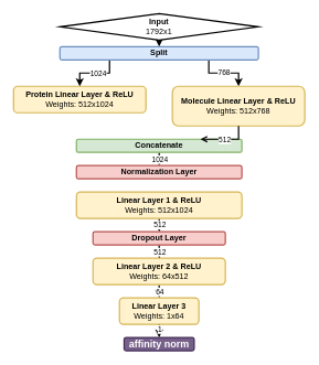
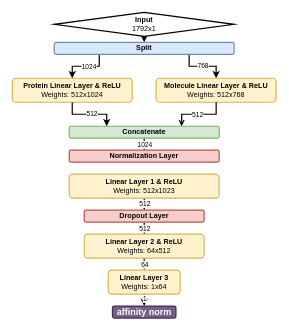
- <mxCell id="10" value="&lt;b&gt;Molecule Linear Layer &amp;amp; ReLU&lt;br&gt;&lt;/b&gt;Weights: 512x768" style="rounded=1;whiteSpace=wrap;html=1;strokeWidth=2;fillColor=#fff2cc;strokeColor=#d6b656;" parent="1" vertex="1"><mxGeometry x="260" y="130" width="200" height="60" as="geometry" /></mxCell>
+ <mxCell id="10" value="&lt;b&gt;Molecule Linear Layer &amp;amp; ReLU&lt;br&gt;&lt;/b&gt;Weights: 512x768" style="rounded=1;whiteSpace=wrap;html=1;strokeWidth=2;fillColor=#fff2cc;strokeColor=#d6b656;" parent="1" vertex="1"><mxGeometry x="260" y="130" width="200" height="40" as="geometry" /></mxCell>
+ <mxCell id="16" style="edgeStyle=orthogonalEdgeStyle;rounded=0;orthogonalLoop=1;jettySize=auto;html=1;exitX=0.5;exitY=1;exitDx=0;exitDy=0;entryX=0.25;entryY=0;entryDx=0;entryDy=0;strokeWidth=2;" parent="1" source="2" target="13" edge="1"><mxGeometry relative="1" as="geometry"><mxPoint x="145" y="210" as="sourcePoint" /></mxGeometry></mxCell>
+ <mxCell id="17" value="512" style="edgeLabel;html=1;align=center;verticalAlign=middle;resizable=0;points=[];" parent="16" vertex="1" connectable="0"><mxGeometry x="-0.046" y="1" relative="1" as="geometry"><mxPoint x="5" as="offset" /></mxGeometry></mxCell>
- <mxCell id="22" value="&lt;b&gt;Linear Layer 1 &amp;amp; ReLU&lt;br&gt;&lt;/b&gt;Weights: 512x1024" style="rounded=1;whiteSpace=wrap;html=1;strokeWidth=2;fillColor=#fff2cc;strokeColor=#d6b656;" parent="1" vertex="1"><mxGeometry x="115" y="290" width="250" height="40" as="geometry" /></mxCell>
+ <mxCell id="22" value="&lt;b&gt;Linear Layer 1 &amp;amp; ReLU&lt;br&gt;&lt;/b&gt;Weights: 512x1023" style="rounded=1;whiteSpace=wrap;html=1;strokeWidth=2;fillColor=#fff2cc;strokeColor=#d6b656;" parent="1" vertex="1"><mxGeometry x="115" y="290" width="250" height="40" as="geometry" /></mxCell>
